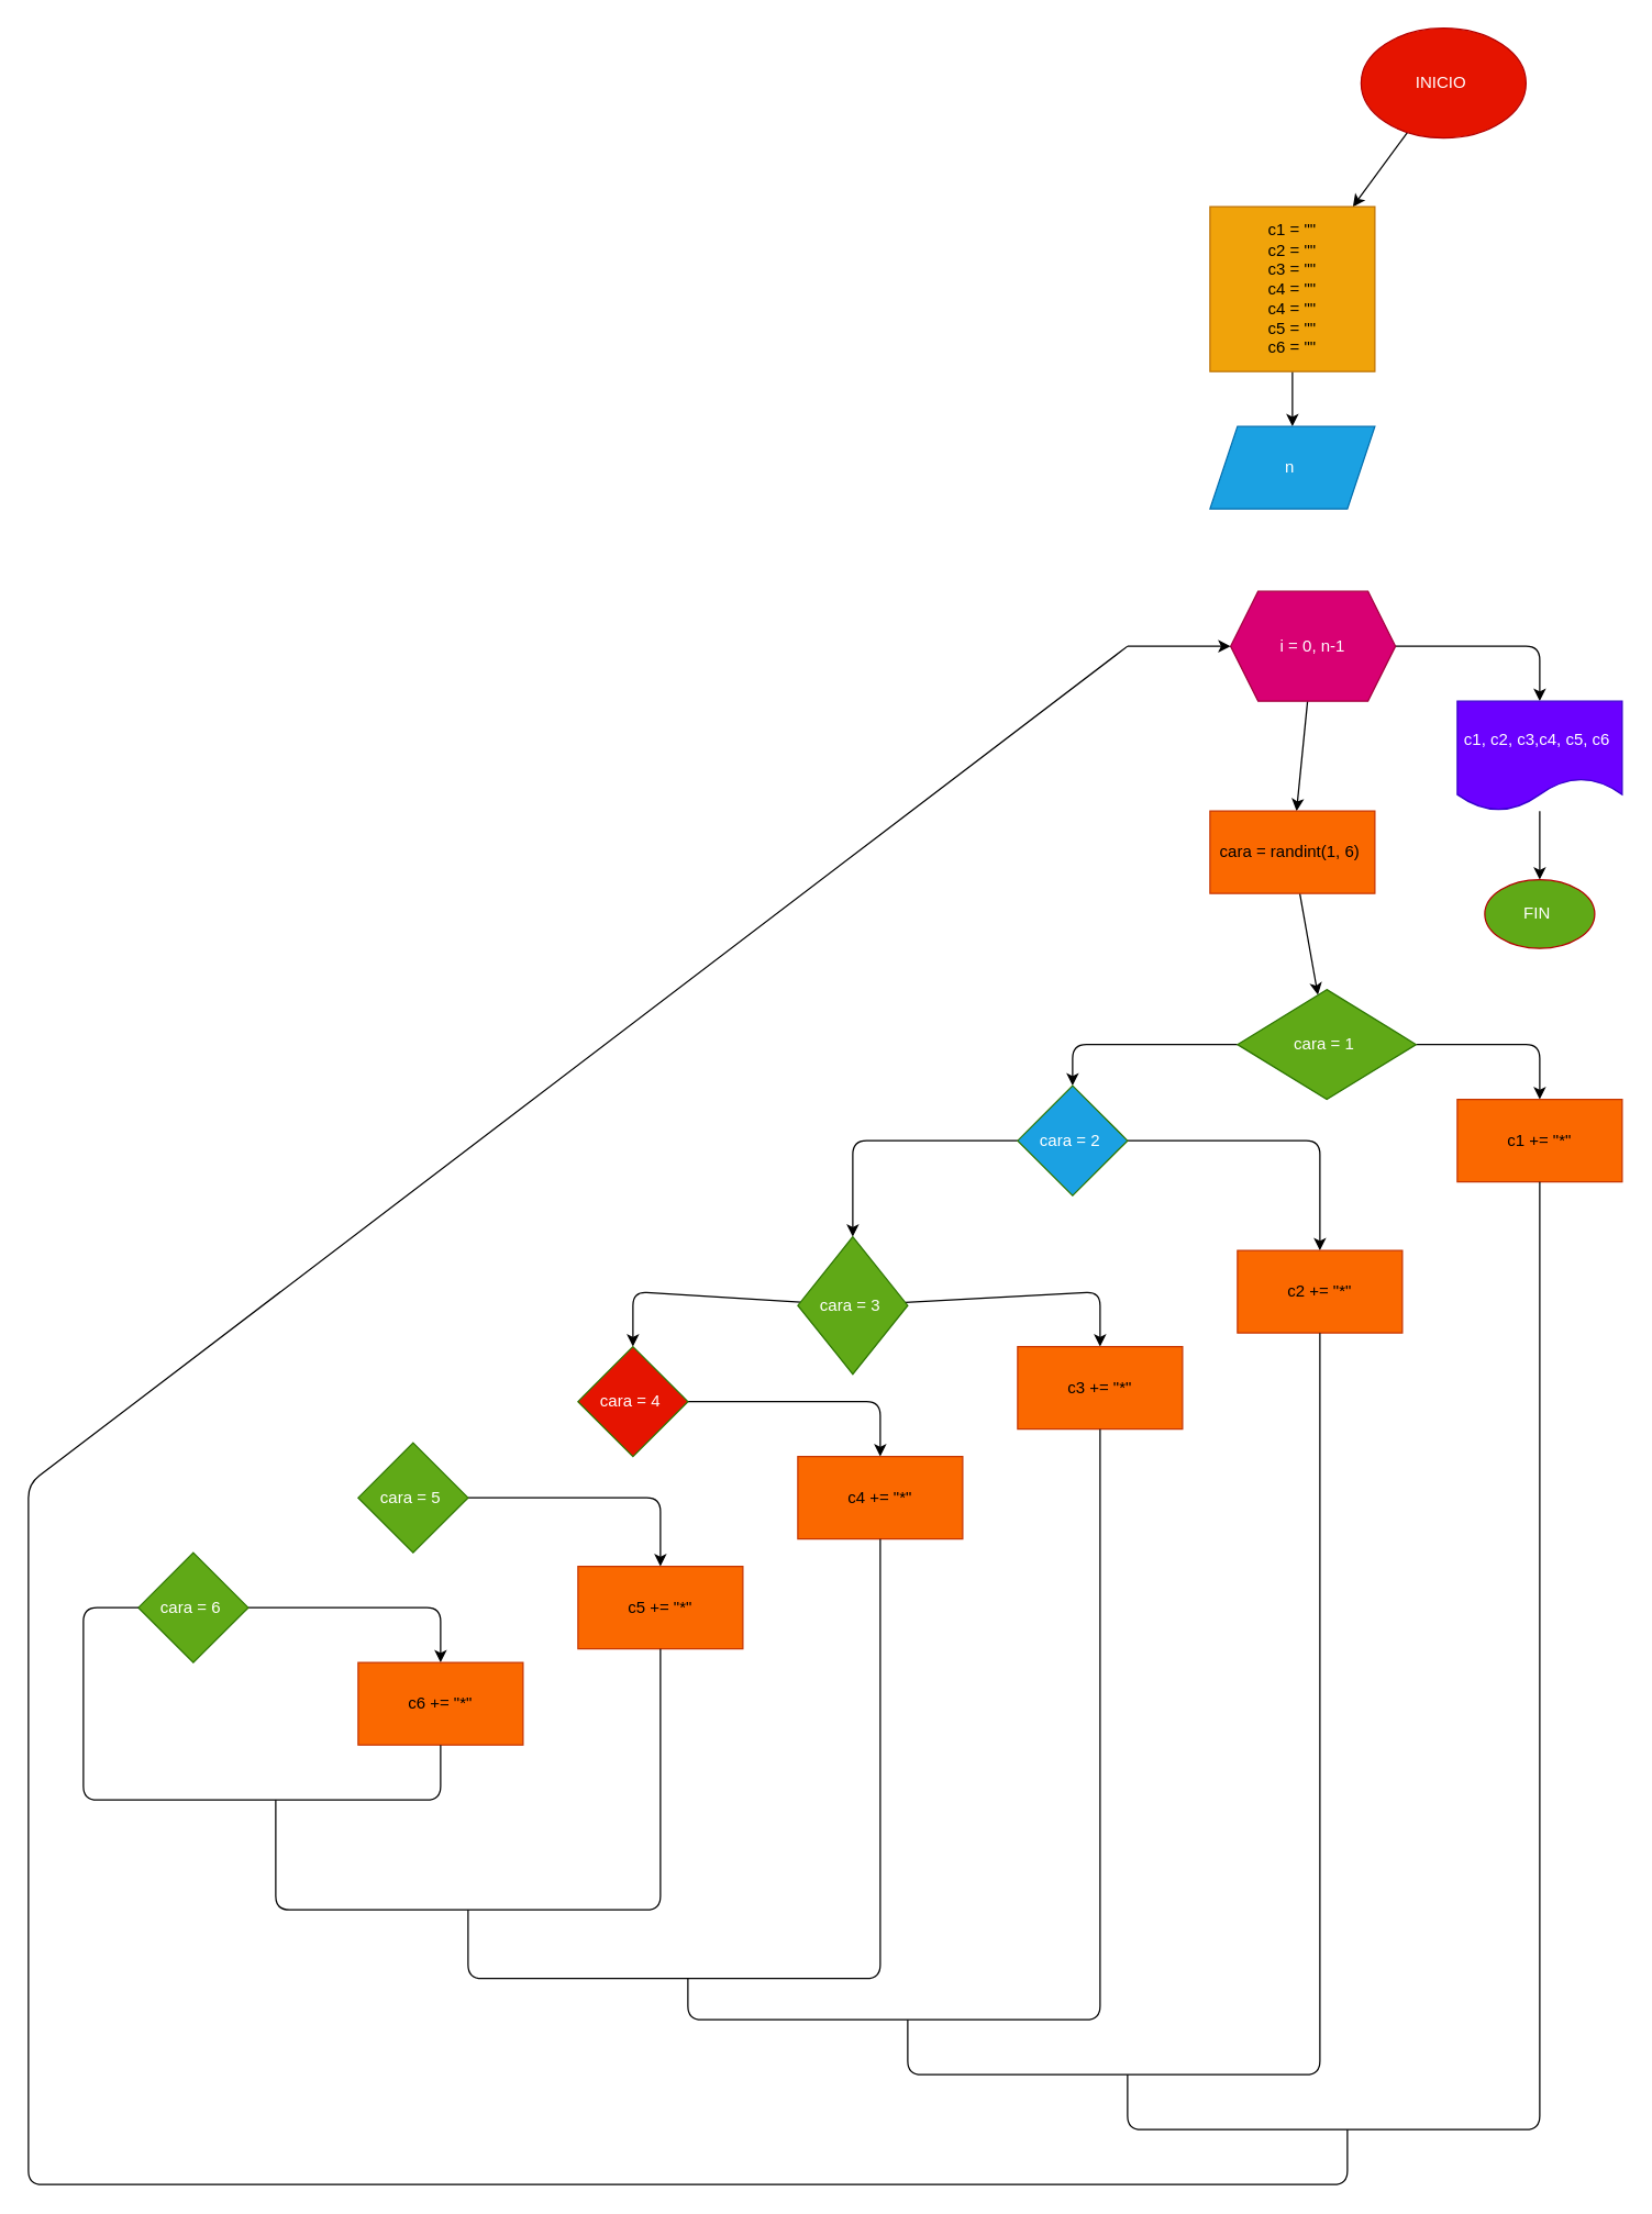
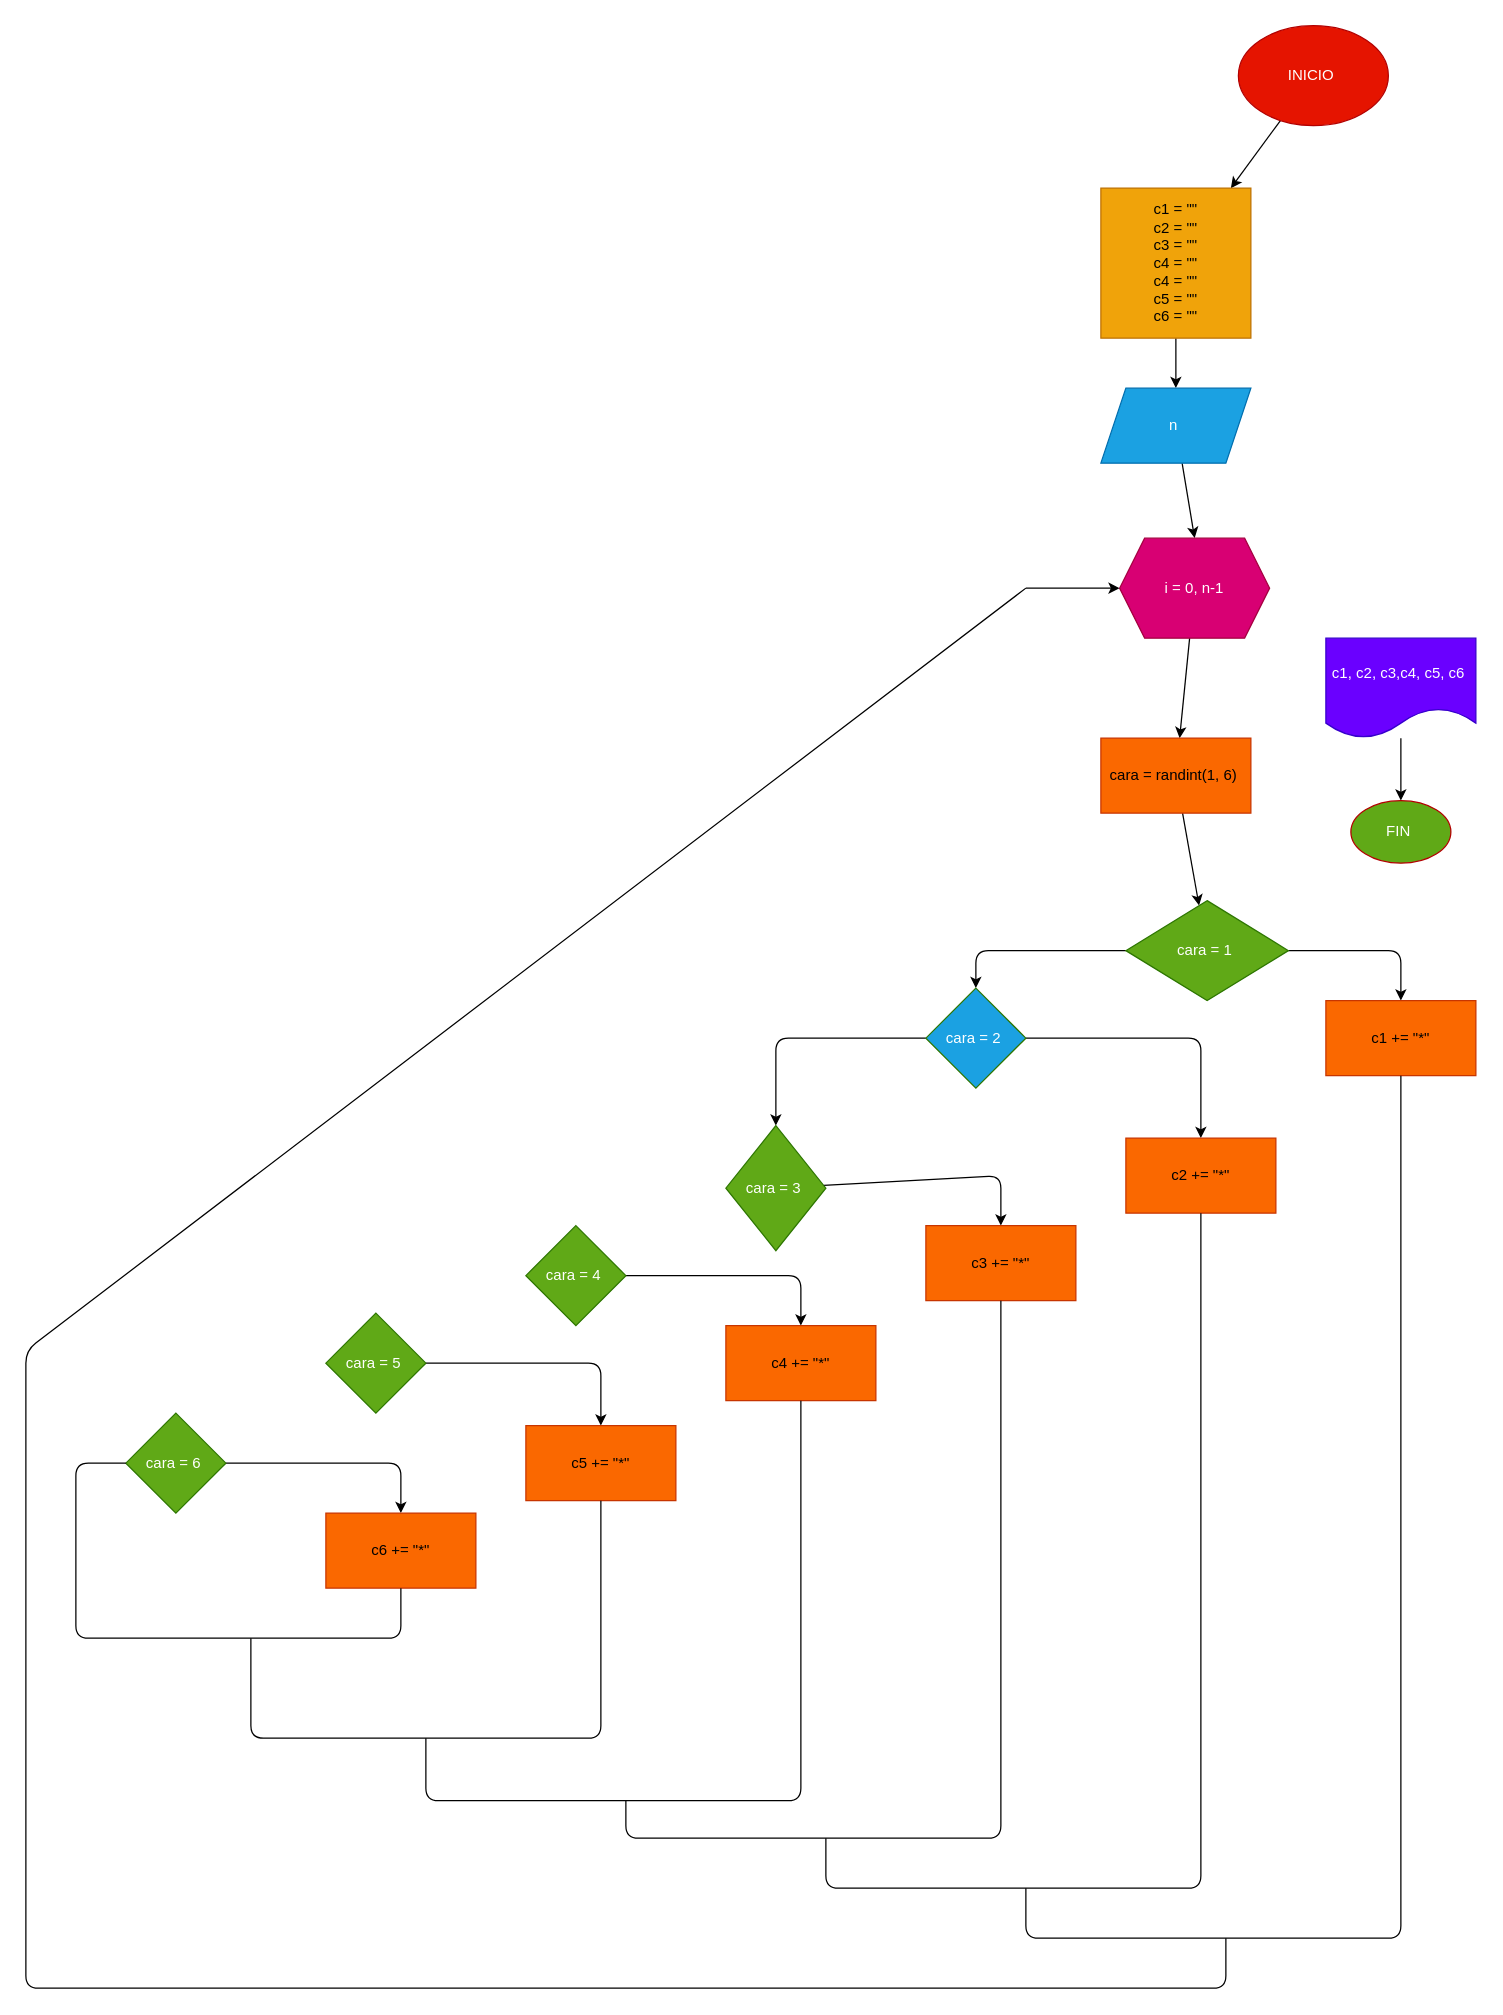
+ <mxCell id="6" style="edgeStyle=none;html=1;entryX=0.5;entryY=0;entryDx=0;entryDy=0;" edge="1" parent="1" source="7" target="10"><mxGeometry relative="1" as="geometry" /></mxCell>
- <mxCell id="8" value="" style="edgeStyle=none;html=1;" edge="1" parent="1" source="10" target="12"><mxGeometry relative="1" as="geometry"><Array as="points"><mxPoint x="1120" y="470" /></Array></mxGeometry></mxCell>
- <mxCell id="25" value="" style="edgeStyle=none;html=1;" edge="1" parent="1" source="26" target="29"><mxGeometry relative="1" as="geometry"><Array as="points"><mxPoint x="460" y="940" /></Array></mxGeometry></mxCell>
- <mxCell id="29" value="cara = 4&amp;nbsp;" style="rhombus;whiteSpace=wrap;html=1;fillColor=#e51400;fontColor=#ffffff;strokeColor=#2D7600;" vertex="1" parent="1"><mxGeometry x="420" y="980" width="80" height="80" as="geometry" /></mxCell>
+ <mxCell id="29" value="cara = 4&amp;nbsp;" style="rhombus;whiteSpace=wrap;html=1;fillColor=#60a917;fontColor=#ffffff;strokeColor=#2D7600;" vertex="1" parent="1"><mxGeometry x="420" y="980" width="80" height="80" as="geometry" /></mxCell>
